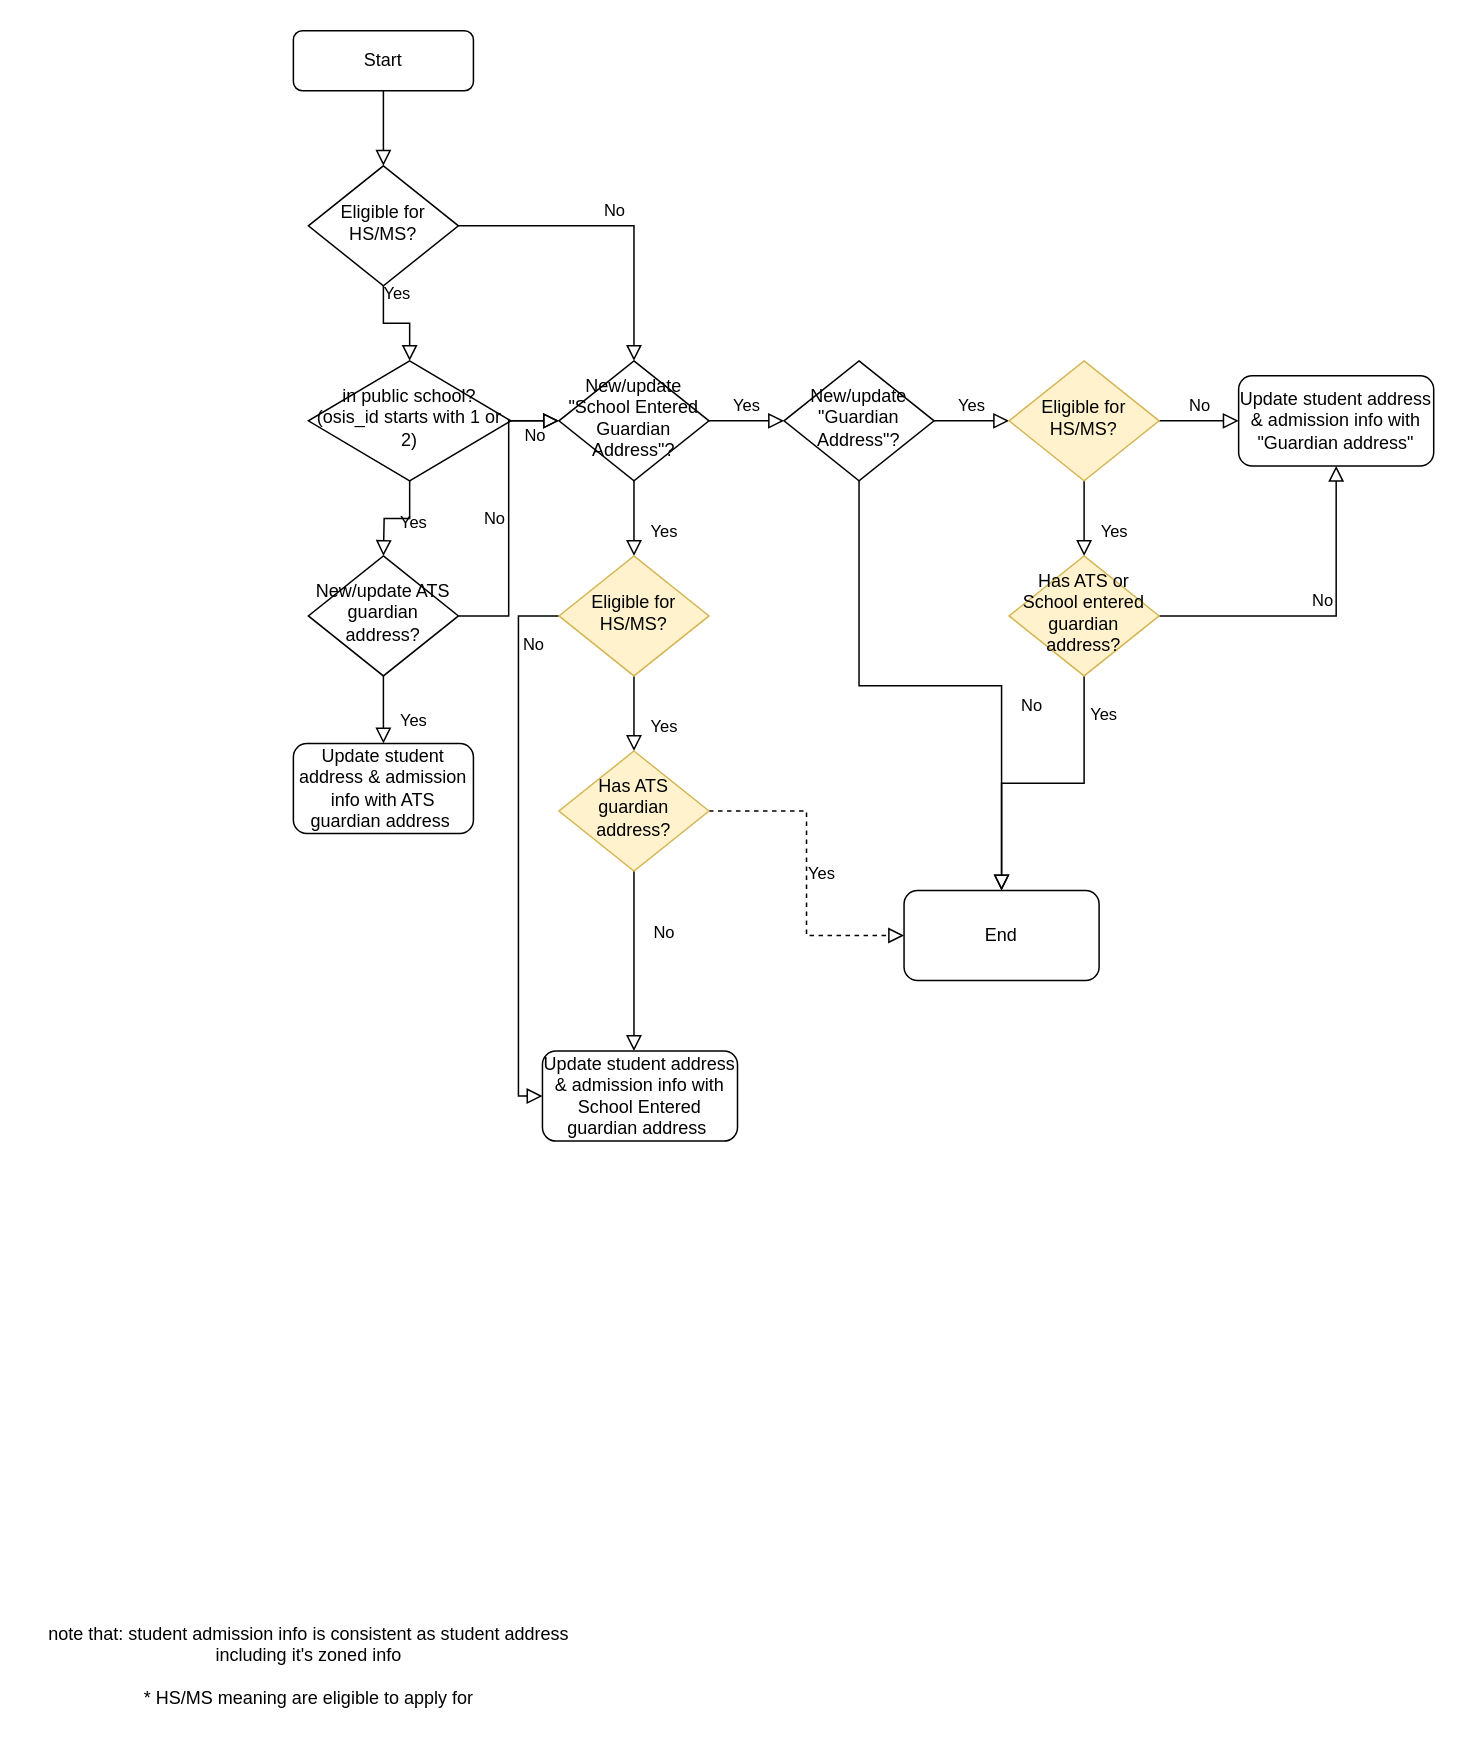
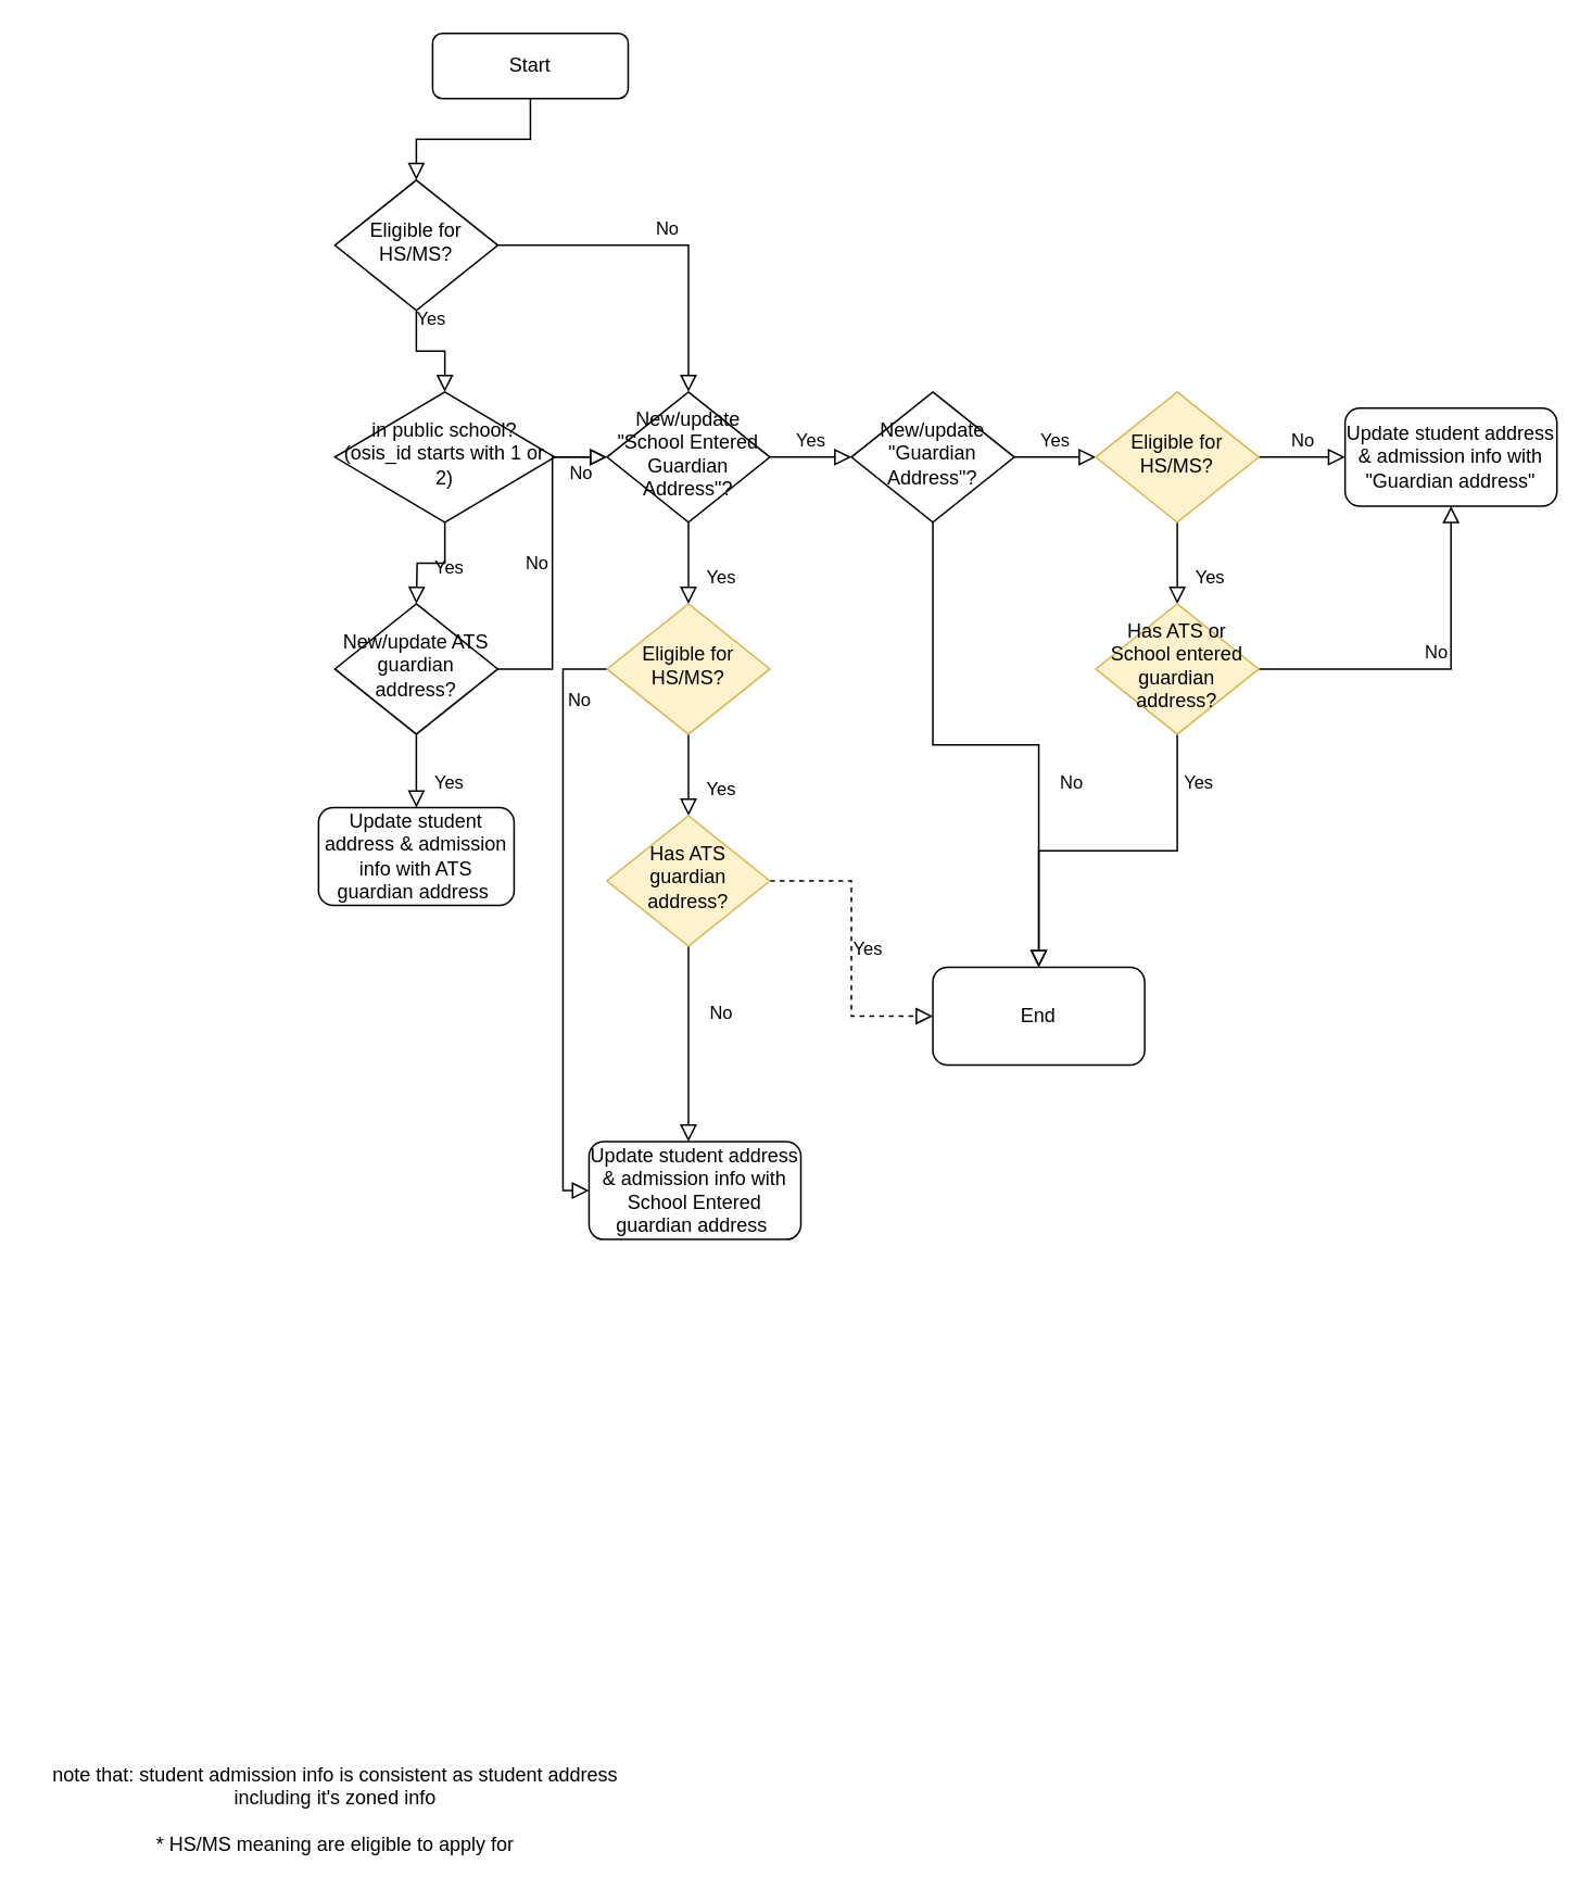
- <mxCell id="3" value="Start" style="rounded=1;whiteSpace=wrap;html=1;fontSize=12;glass=0;strokeWidth=1;shadow=0;" parent="1" vertex="1"><mxGeometry x="195" y="20" width="120" height="40" as="geometry" /></mxCell>
+ <mxCell id="3" value="Start" style="rounded=1;whiteSpace=wrap;html=1;fontSize=12;glass=0;strokeWidth=1;shadow=0;" parent="1" vertex="1"><mxGeometry x="265" y="20" width="120" height="40" as="geometry" /></mxCell>
- <mxCell id="34" value="End" style="rounded=1;whiteSpace=wrap;html=1;" vertex="1" parent="1"><mxGeometry x="602" y="593" width="130" height="60" as="geometry" /></mxCell>
+ <mxCell id="34" value="End" style="rounded=1;whiteSpace=wrap;html=1;" vertex="1" parent="1"><mxGeometry x="572" y="593" width="130" height="60" as="geometry" /></mxCell>
